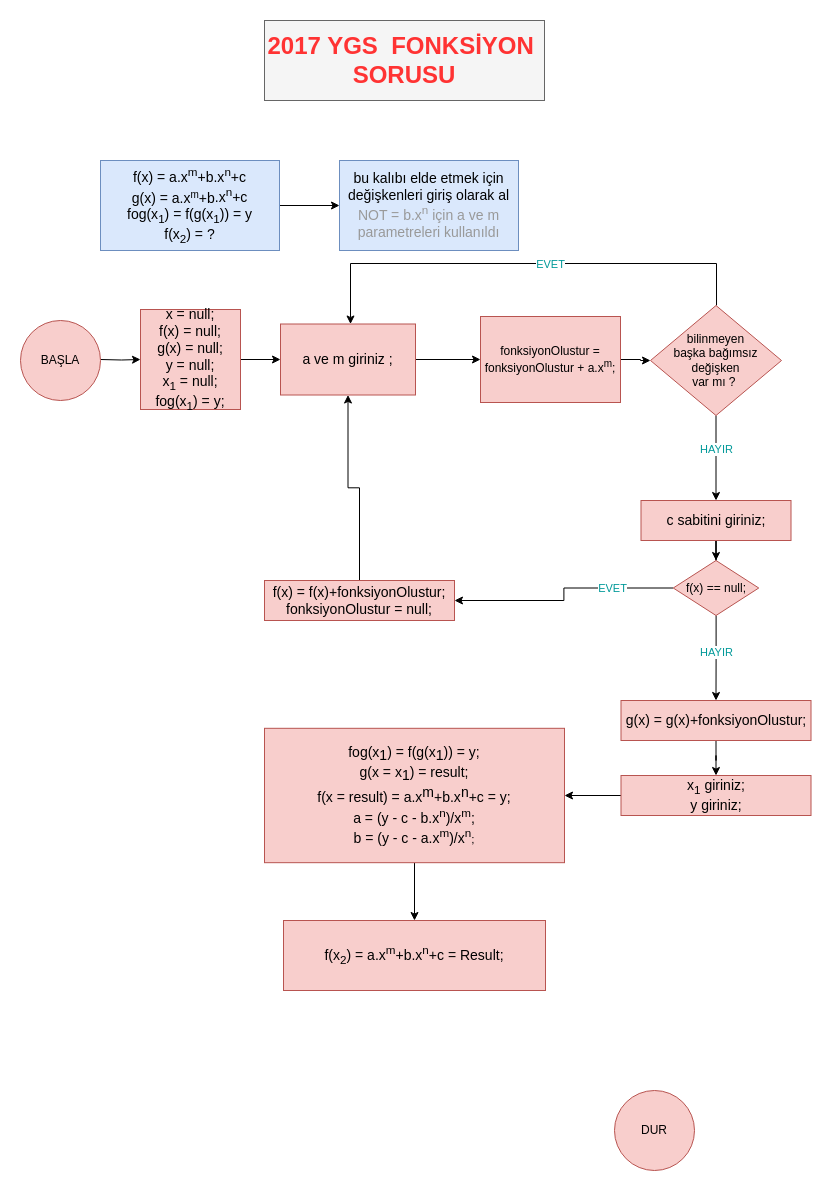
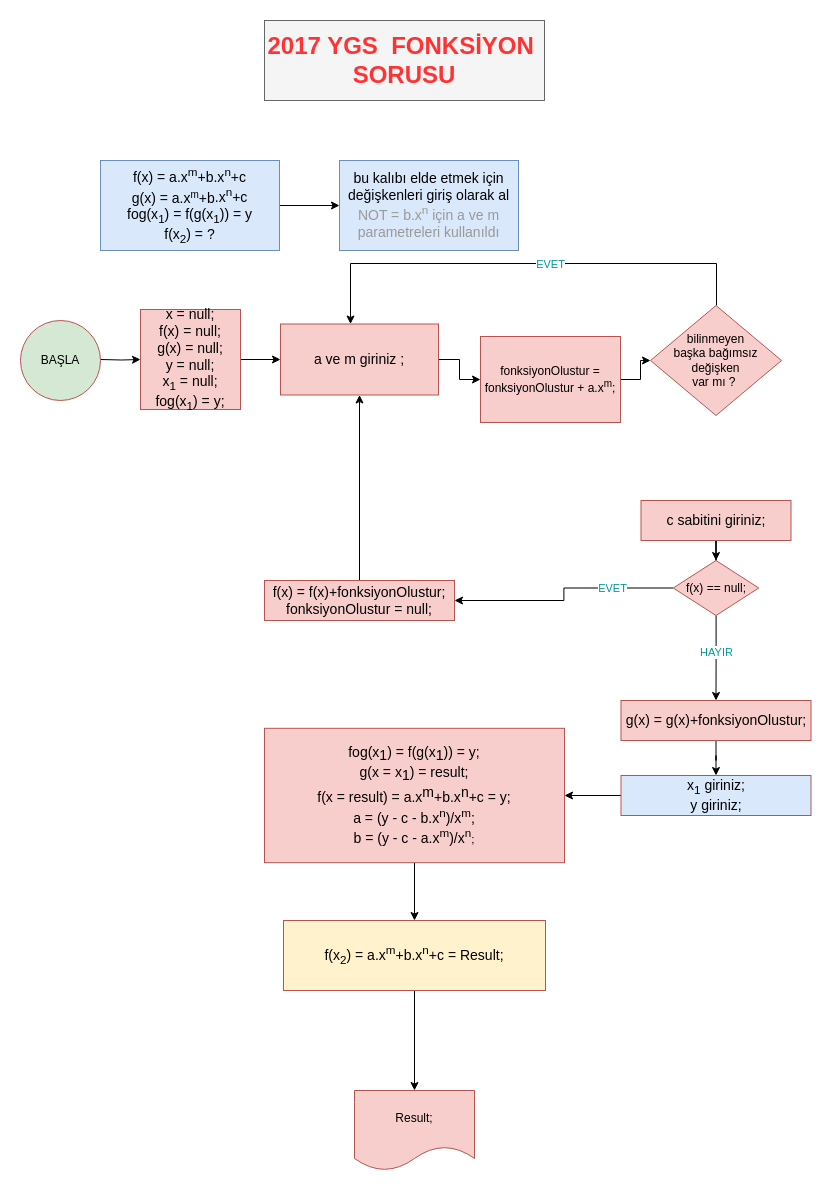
- <mxCell id="5" value="&lt;span style=&quot;font-size: 14px&quot;&gt;a ve m giriniz ;&lt;/span&gt;&lt;font style=&quot;font-size: 14px&quot;&gt;&lt;br&gt;&lt;/font&gt;" style="rounded=0;whiteSpace=wrap;html=1;labelBorderColor=none;fillColor=#f8cecc;strokeColor=#b85450;" vertex="1" parent="1"><mxGeometry x="280" y="323.5" width="135" height="71" as="geometry" /></mxCell>
+ <mxCell id="5" value="&lt;span style=&quot;font-size: 14px&quot;&gt;a ve m giriniz ;&lt;/span&gt;&lt;font style=&quot;font-size: 14px&quot;&gt;&lt;br&gt;&lt;/font&gt;" style="rounded=0;whiteSpace=wrap;html=1;labelBorderColor=none;fillColor=#f8cecc;strokeColor=#b85450;" vertex="1" parent="1"><mxGeometry x="280" y="323.5" width="158" height="71" as="geometry" /></mxCell>
- <mxCell id="26" value="fonksiyonOlustur = fonksiyonOlustur + a.x&lt;sup&gt;m&lt;/sup&gt;;" style="rounded=0;whiteSpace=wrap;html=1;labelBorderColor=none;fillColor=#f8cecc;strokeColor=#b85450;" vertex="1" parent="1"><mxGeometry x="480" y="316" width="140" height="86" as="geometry" /></mxCell>
+ <mxCell id="26" value="fonksiyonOlustur = fonksiyonOlustur + a.x&lt;sup&gt;m&lt;/sup&gt;;" style="rounded=0;whiteSpace=wrap;html=1;labelBorderColor=none;fillColor=#f8cecc;strokeColor=#b85450;" vertex="1" parent="1"><mxGeometry x="480" y="336" width="140" height="86" as="geometry" /></mxCell>
- <mxCell id="3" value="BAŞLA" style="ellipse;whiteSpace=wrap;html=1;aspect=fixed;labelBorderColor=none;fillColor=#f8cecc;strokeColor=#b85450;" vertex="1" parent="1"><mxGeometry x="20" y="320" width="80" height="80" as="geometry" /></mxCell>
+ <mxCell id="3" value="BAŞLA" style="ellipse;whiteSpace=wrap;html=1;aspect=fixed;labelBorderColor=none;fillColor=#d5e8d4;strokeColor=#b85450;" vertex="1" parent="1"><mxGeometry x="20" y="320" width="80" height="80" as="geometry" /></mxCell>
- <mxCell id="6" value="HAYIR" style="edgeStyle=orthogonalEdgeStyle;rounded=0;orthogonalLoop=1;jettySize=auto;html=1;entryX=0.5;entryY=0;entryDx=0;entryDy=0;verticalAlign=bottom;fontColor=#009999;labelBorderColor=none;" edge="1" parent="1" source="9" target="18"><mxGeometry relative="1" as="geometry" /></mxCell>
- <mxCell id="34" value="&lt;font style=&quot;font-size: 14px&quot;&gt;x&lt;sub&gt;1&lt;/sub&gt; giriniz;&lt;br&gt;y giriniz;&lt;br&gt;&lt;/font&gt;" style="rounded=0;whiteSpace=wrap;html=1;labelBorderColor=none;fillColor=#f8cecc;strokeColor=#b85450;" vertex="1" parent="1"><mxGeometry x="620.5" y="775" width="190" height="40" as="geometry" /></mxCell>
+ <mxCell id="34" value="&lt;font style=&quot;font-size: 14px&quot;&gt;x&lt;sub&gt;1&lt;/sub&gt; giriniz;&lt;br&gt;y giriniz;&lt;br&gt;&lt;/font&gt;" style="rounded=0;whiteSpace=wrap;html=1;labelBorderColor=none;fillColor=#dae8fc;strokeColor=#b85450;" vertex="1" parent="1"><mxGeometry x="620.5" y="775" width="190" height="40" as="geometry" /></mxCell>
- <mxCell id="16" value="&lt;font style=&quot;font-size: 14px&quot;&gt;f(x&lt;sub&gt;2&lt;/sub&gt;) = a.x&lt;sup&gt;m&lt;/sup&gt;+b.x&lt;sup&gt;n&lt;/sup&gt;+c = Result;&lt;/font&gt;&lt;span style=&quot;font-size: 14px&quot;&gt;&lt;br&gt;&lt;/span&gt;" style="rounded=0;whiteSpace=wrap;html=1;labelBorderColor=none;fillColor=#f8cecc;strokeColor=#b85450;" vertex="1" parent="1"><mxGeometry x="283" y="920" width="262" height="70" as="geometry" /></mxCell>
+ <mxCell id="16" value="&lt;font style=&quot;font-size: 14px&quot;&gt;f(x&lt;sub&gt;2&lt;/sub&gt;) = a.x&lt;sup&gt;m&lt;/sup&gt;+b.x&lt;sup&gt;n&lt;/sup&gt;+c = Result;&lt;/font&gt;&lt;span style=&quot;font-size: 14px&quot;&gt;&lt;br&gt;&lt;/span&gt;" style="rounded=0;whiteSpace=wrap;html=1;labelBorderColor=none;fillColor=#fff2cc;strokeColor=#b85450;" vertex="1" parent="1"><mxGeometry x="283" y="920" width="262" height="70" as="geometry" /></mxCell>
+ <mxCell id="15" style="edgeStyle=orthogonalEdgeStyle;rounded=0;orthogonalLoop=1;jettySize=auto;html=1;verticalAlign=top;fontColor=#009999;labelBorderColor=none;" edge="1" parent="1" source="16" target="10"><mxGeometry relative="1" as="geometry" /></mxCell>
+ <mxCell id="10" value="Result;" style="shape=document;whiteSpace=wrap;html=1;boundedLbl=1;labelBorderColor=none;fillColor=#f8cecc;strokeColor=#b85450;" vertex="1" parent="1"><mxGeometry x="354" y="1090" width="120" height="80" as="geometry" /></mxCell>
- <mxCell id="11" value="DUR" style="ellipse;whiteSpace=wrap;html=1;aspect=fixed;labelBorderColor=none;fillColor=#f8cecc;strokeColor=#b85450;" vertex="1" parent="1"><mxGeometry x="614" y="1090" width="80" height="80" as="geometry" /></mxCell>
